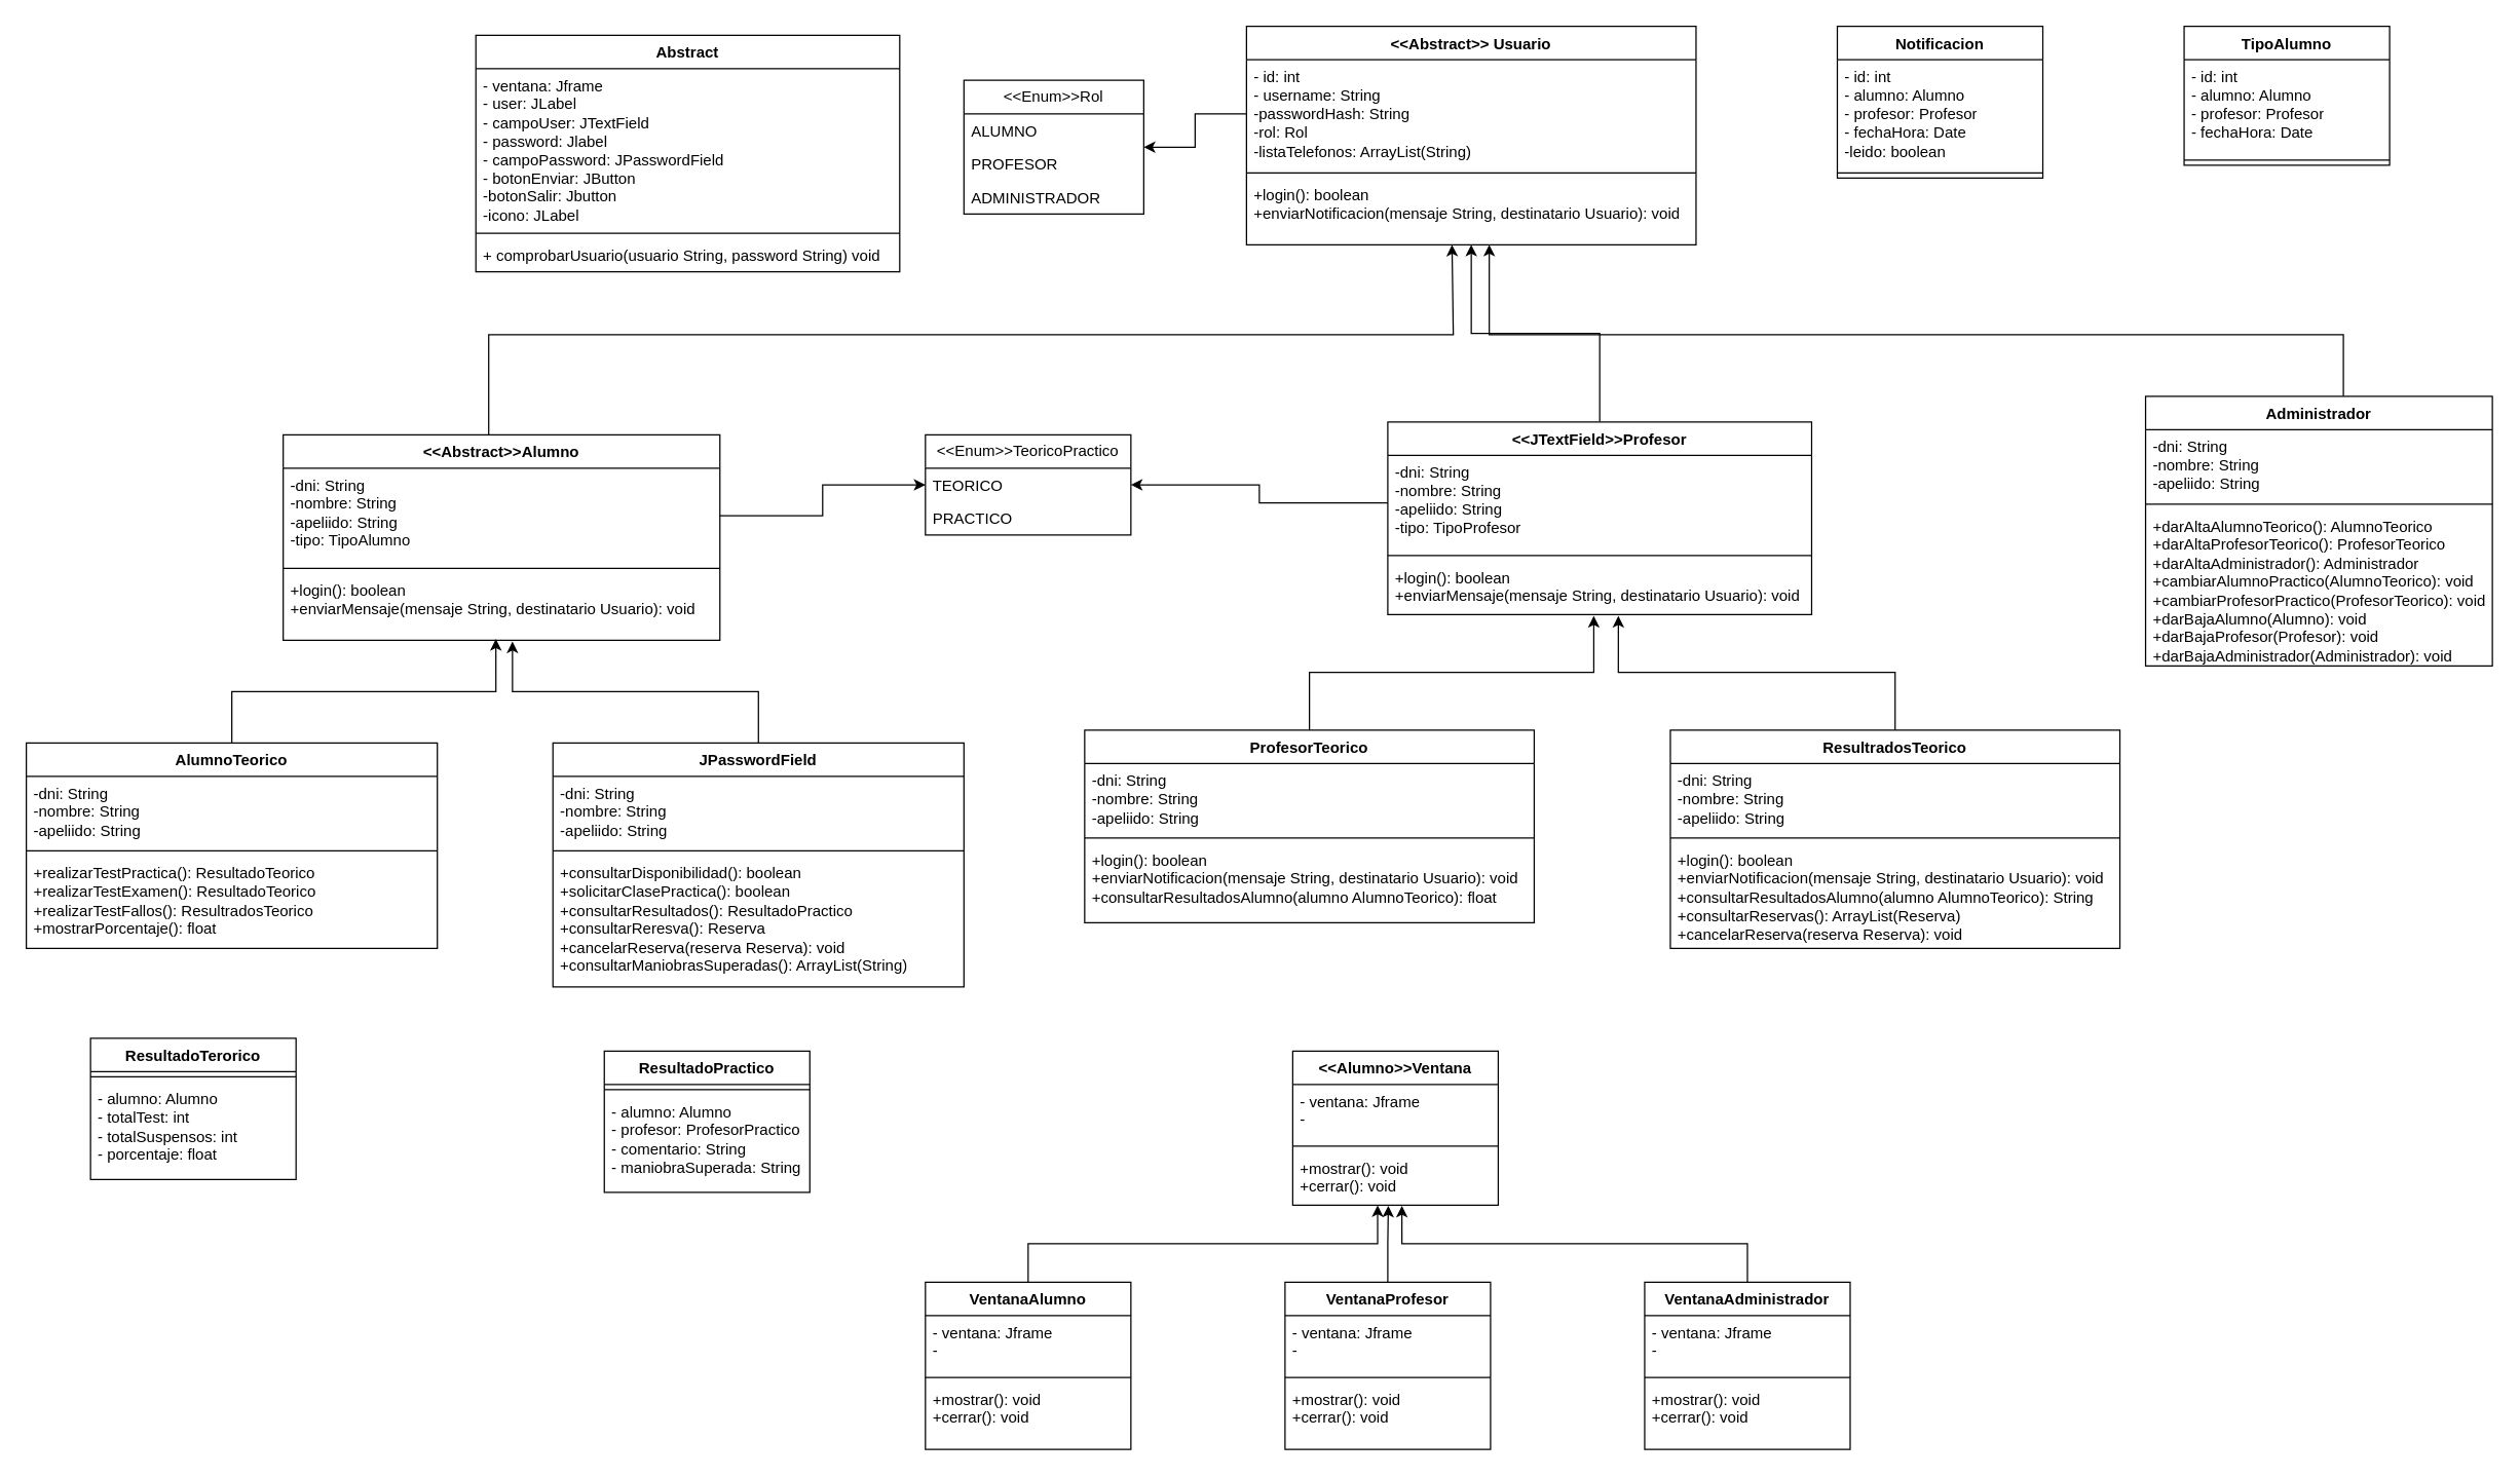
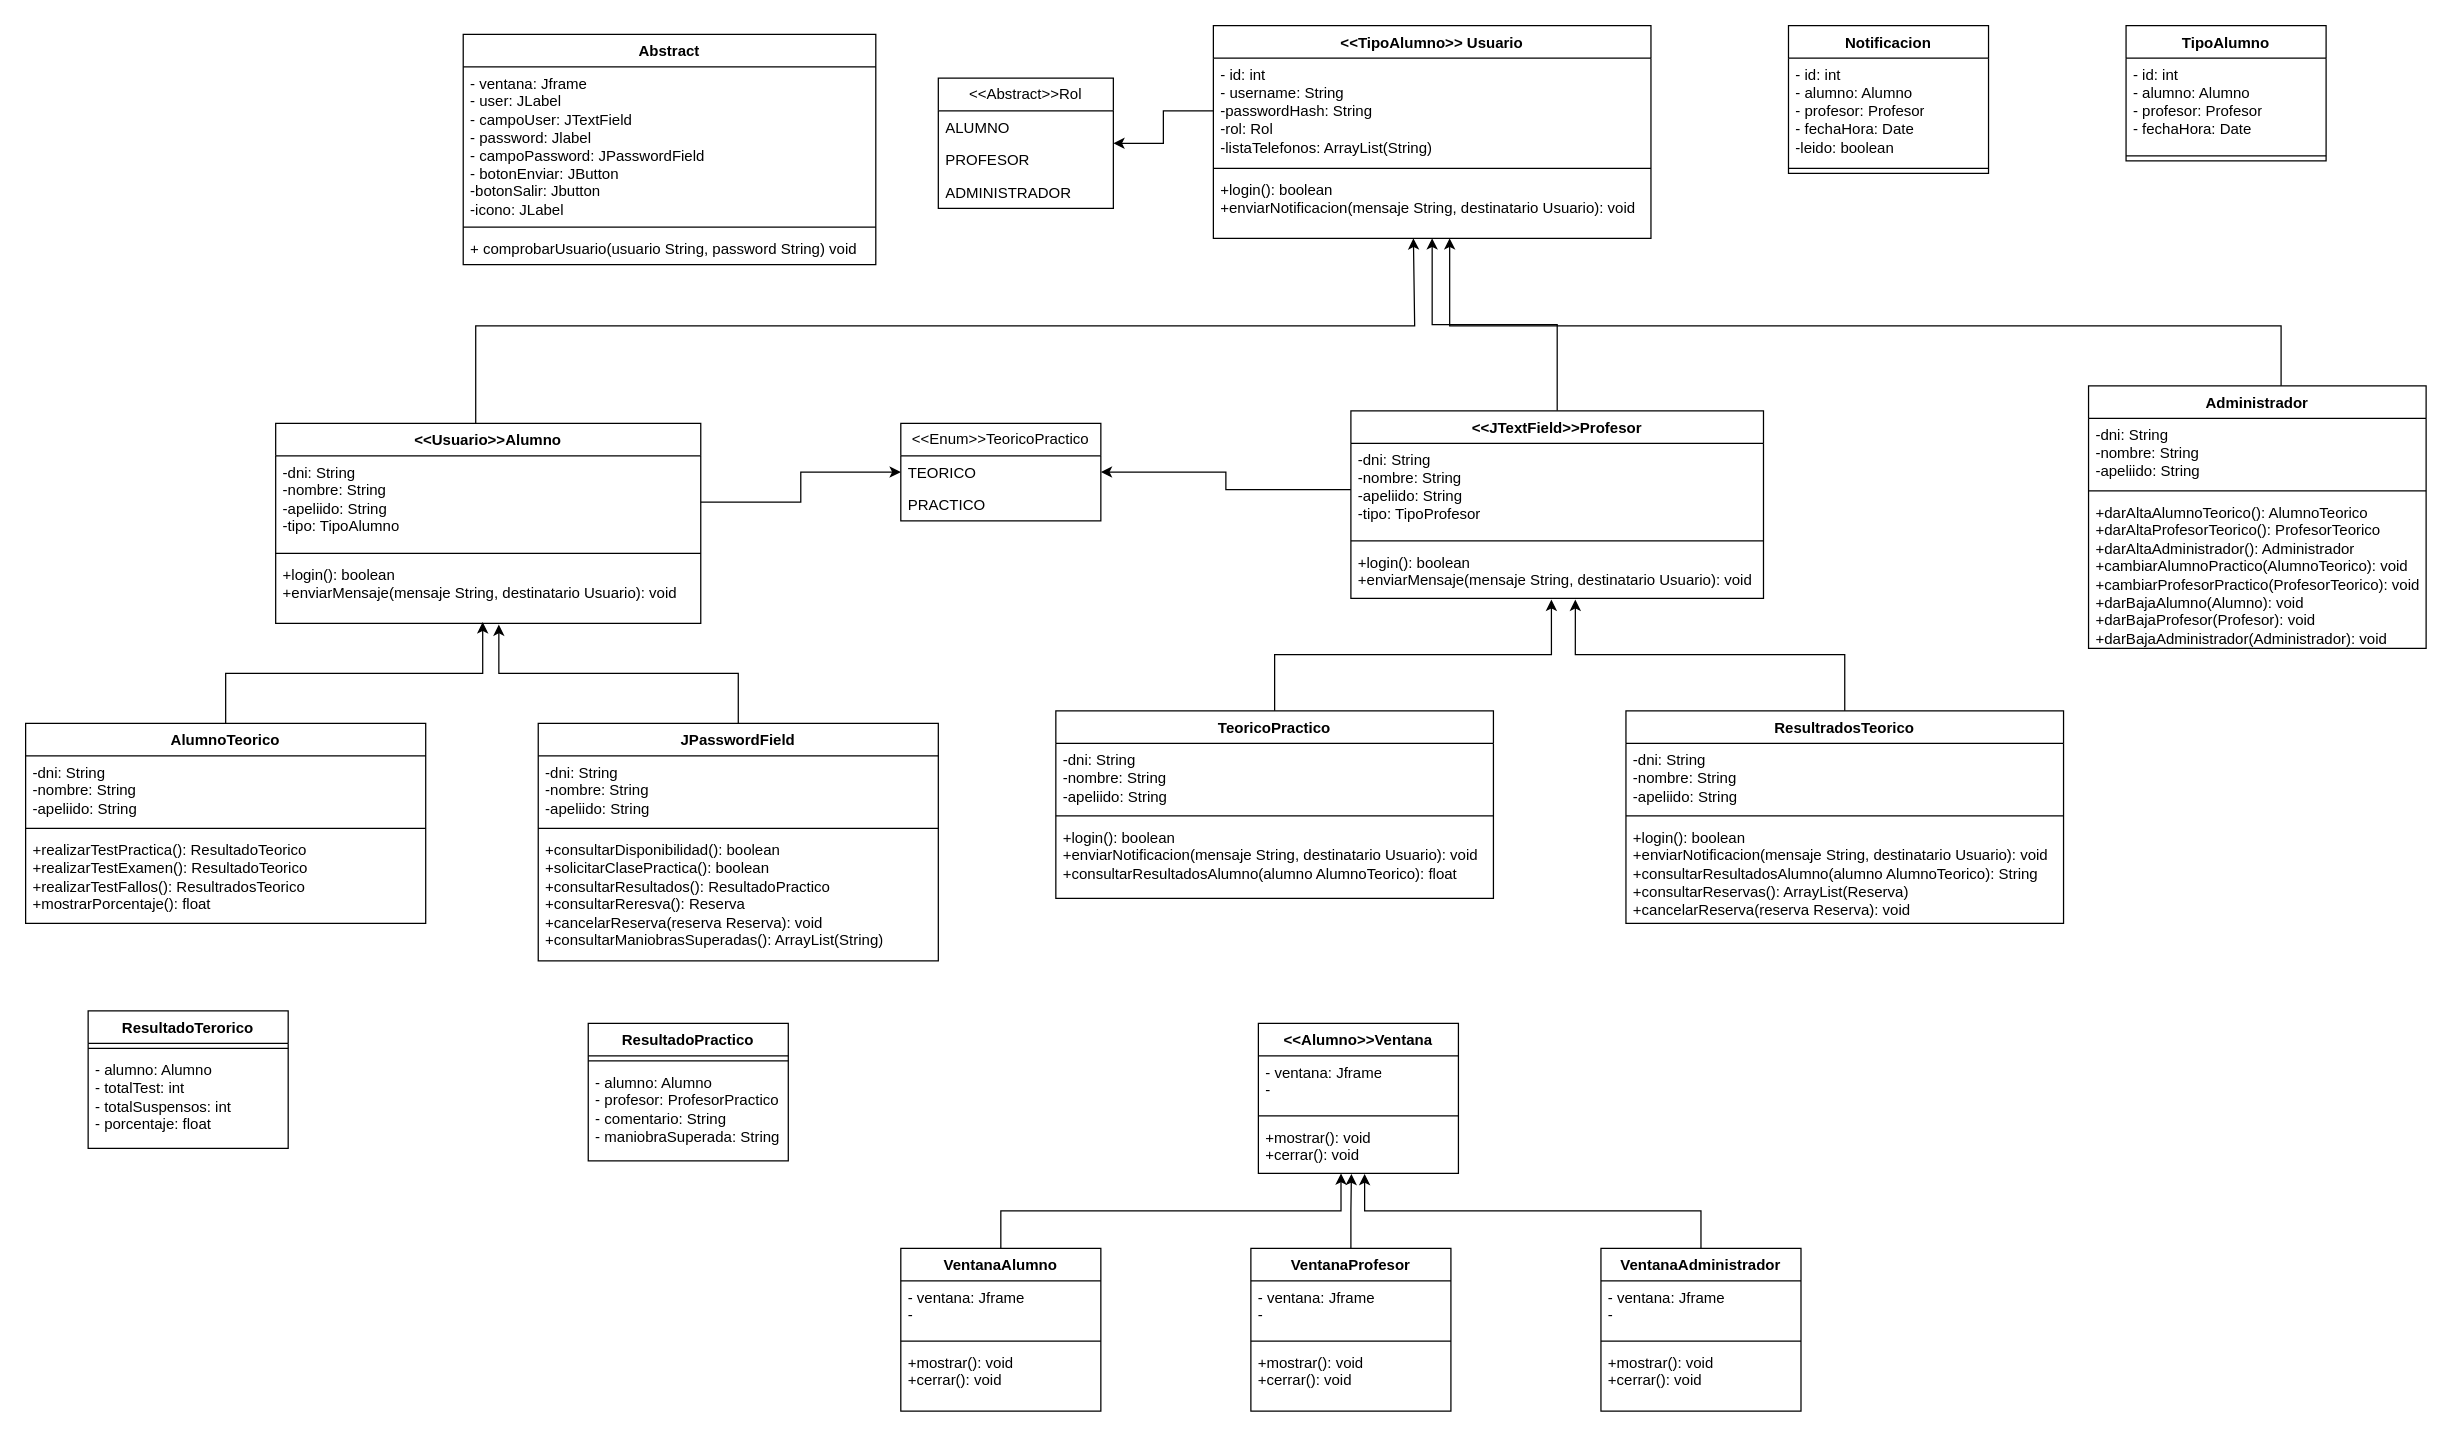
- <mxCell id="2" value="&lt;div&gt;&amp;lt;&amp;lt;Abstract&amp;gt;&amp;gt;&amp;nbsp;&lt;span style=&quot;background-color: transparent; color: light-dark(rgb(0, 0, 0), rgb(255, 255, 255));&quot;&gt;Usuario&lt;/span&gt;&lt;/div&gt;" style="swimlane;fontStyle=1;align=center;verticalAlign=top;childLayout=stackLayout;horizontal=1;startSize=26;horizontalStack=0;resizeParent=1;resizeParentMax=0;resizeLast=0;collapsible=1;marginBottom=0;whiteSpace=wrap;html=1;" vertex="1" parent="1"><mxGeometry x="970" y="20" width="350" height="170" as="geometry" /></mxCell>
+ <mxCell id="2" value="&lt;div&gt;&amp;lt;&amp;lt;TipoAlumno&amp;gt;&amp;gt;&amp;nbsp;&lt;span style=&quot;background-color: transparent; color: light-dark(rgb(0, 0, 0), rgb(255, 255, 255));&quot;&gt;Usuario&lt;/span&gt;&lt;/div&gt;" style="swimlane;fontStyle=1;align=center;verticalAlign=top;childLayout=stackLayout;horizontal=1;startSize=26;horizontalStack=0;resizeParent=1;resizeParentMax=0;resizeLast=0;collapsible=1;marginBottom=0;whiteSpace=wrap;html=1;" vertex="1" parent="1"><mxGeometry x="970" y="20" width="350" height="170" as="geometry" /></mxCell>
- <mxCell id="6" value="&amp;lt;&amp;lt;Enum&amp;gt;&amp;gt;Rol" style="swimlane;fontStyle=0;childLayout=stackLayout;horizontal=1;startSize=26;fillColor=none;horizontalStack=0;resizeParent=1;resizeParentMax=0;resizeLast=0;collapsible=1;marginBottom=0;whiteSpace=wrap;html=1;" vertex="1" parent="1"><mxGeometry x="750" y="62" width="140" height="104" as="geometry" /></mxCell>
+ <mxCell id="6" value="&amp;lt;&amp;lt;Abstract&amp;gt;&amp;gt;Rol" style="swimlane;fontStyle=0;childLayout=stackLayout;horizontal=1;startSize=26;fillColor=none;horizontalStack=0;resizeParent=1;resizeParentMax=0;resizeLast=0;collapsible=1;marginBottom=0;whiteSpace=wrap;html=1;" vertex="1" parent="1"><mxGeometry x="750" y="62" width="140" height="104" as="geometry" /></mxCell>
- <mxCell id="21" value="&amp;lt;&amp;lt;Abstract&amp;gt;&amp;gt;Alumno" style="swimlane;fontStyle=1;align=center;verticalAlign=top;childLayout=stackLayout;horizontal=1;startSize=26;horizontalStack=0;resizeParent=1;resizeParentMax=0;resizeLast=0;collapsible=1;marginBottom=0;whiteSpace=wrap;html=1;" vertex="1" parent="1"><mxGeometry x="220" y="338" width="340" height="160" as="geometry" /></mxCell>
+ <mxCell id="21" value="&amp;lt;&amp;lt;Usuario&amp;gt;&amp;gt;Alumno" style="swimlane;fontStyle=1;align=center;verticalAlign=top;childLayout=stackLayout;horizontal=1;startSize=26;horizontalStack=0;resizeParent=1;resizeParentMax=0;resizeLast=0;collapsible=1;marginBottom=0;whiteSpace=wrap;html=1;" vertex="1" parent="1"><mxGeometry x="220" y="338" width="340" height="160" as="geometry" /></mxCell>
- <mxCell id="30" value="ProfesorTeorico" style="swimlane;fontStyle=1;align=center;verticalAlign=top;childLayout=stackLayout;horizontal=1;startSize=26;horizontalStack=0;resizeParent=1;resizeParentMax=0;resizeLast=0;collapsible=1;marginBottom=0;whiteSpace=wrap;html=1;" vertex="1" parent="1"><mxGeometry x="844" y="568" width="350" height="150" as="geometry" /></mxCell>
+ <mxCell id="30" value="TeoricoPractico" style="swimlane;fontStyle=1;align=center;verticalAlign=top;childLayout=stackLayout;horizontal=1;startSize=26;horizontalStack=0;resizeParent=1;resizeParentMax=0;resizeLast=0;collapsible=1;marginBottom=0;whiteSpace=wrap;html=1;" vertex="1" parent="1"><mxGeometry x="844" y="568" width="350" height="150" as="geometry" /></mxCell>
